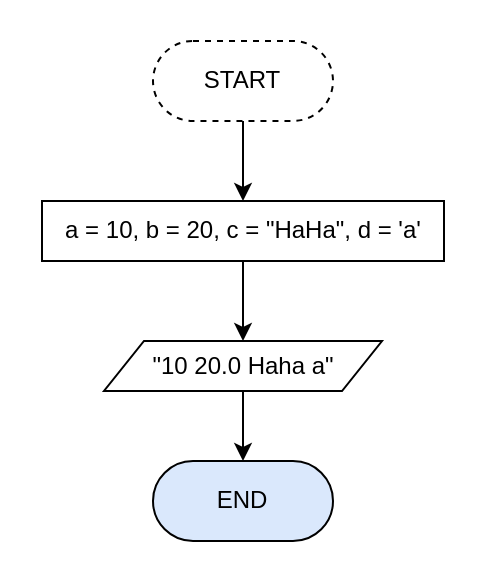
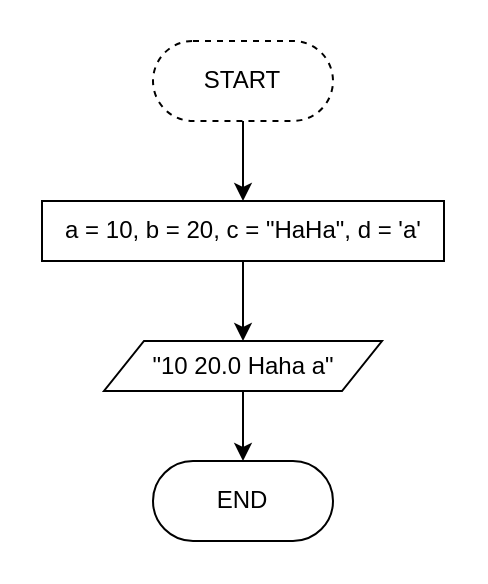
- <mxCell id="8" value="END" style="rounded=1;whiteSpace=wrap;html=1;arcSize=50;fillColor=#dae8fc;" vertex="1" parent="1"><mxGeometry x="76" y="230" width="90" height="40" as="geometry" /></mxCell>
+ <mxCell id="8" value="END" style="rounded=1;whiteSpace=wrap;html=1;arcSize=50;" vertex="1" parent="1"><mxGeometry x="76" y="230" width="90" height="40" as="geometry" /></mxCell>
